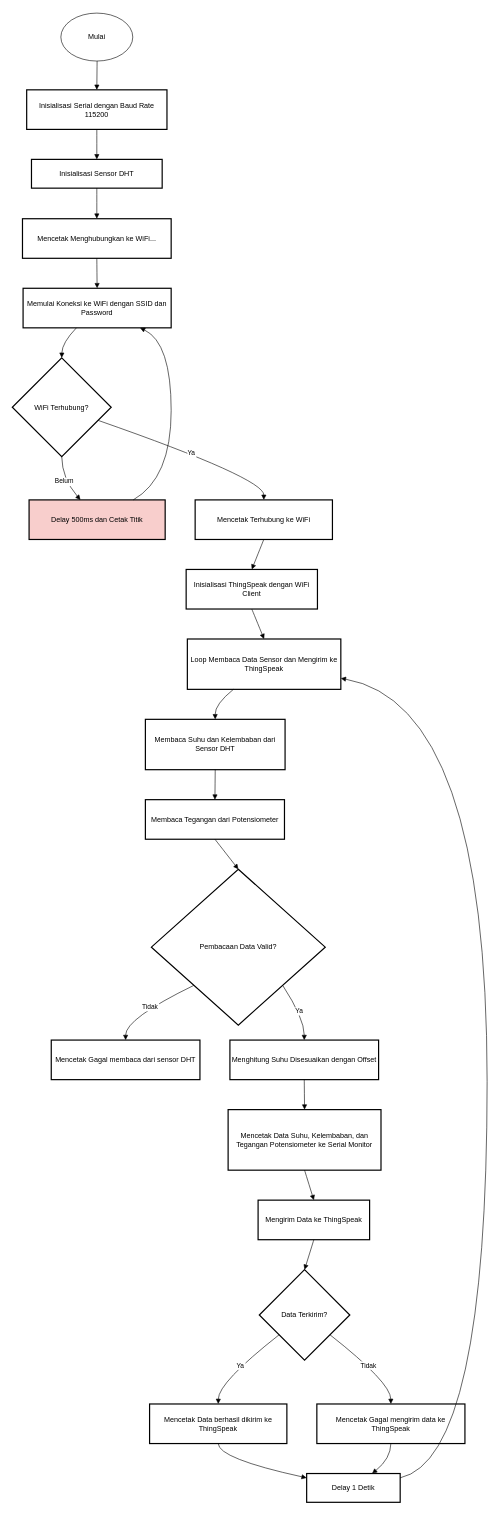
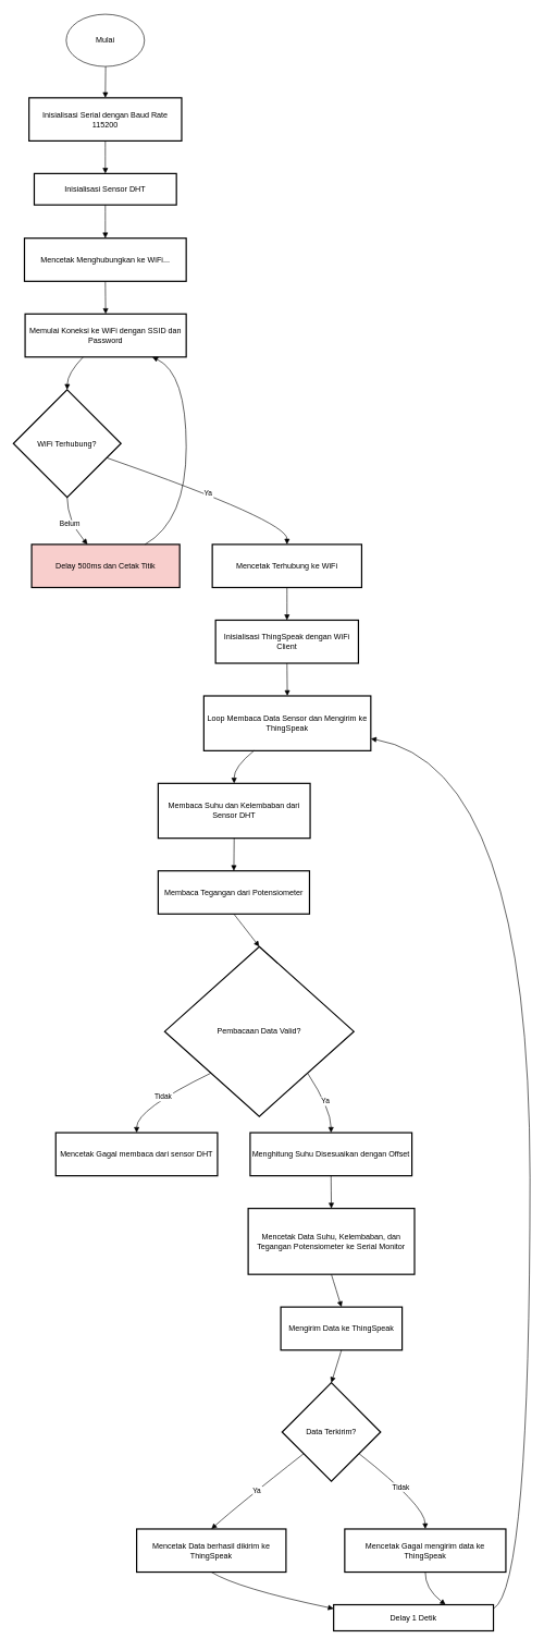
- <mxCell id="9" value="Inisialisasi ThingSpeak dengan WiFi Client" style="whiteSpace=wrap;strokeWidth=2;" vertex="1" parent="1"><mxGeometry x="310" y="948" width="219" height="66" as="geometry" /></mxCell>
+ <mxCell id="9" value="Inisialisasi ThingSpeak dengan WiFi Client" style="whiteSpace=wrap;strokeWidth=2;" vertex="1" parent="1"><mxGeometry x="330" y="948" width="219" height="66" as="geometry" /></mxCell>
- <mxCell id="19" value="Mencetak Data berhasil dikirim ke ThingSpeak" style="whiteSpace=wrap;strokeWidth=2;" vertex="1" parent="1"><mxGeometry x="249" y="2340" width="229" height="66" as="geometry" /></mxCell>
+ <mxCell id="19" value="Mencetak Data berhasil dikirim ke ThingSpeak" style="whiteSpace=wrap;strokeWidth=2;" vertex="1" parent="1"><mxGeometry x="209" y="2340" width="229" height="66" as="geometry" /></mxCell>
- <mxCell id="21" value="Delay 1 Detik" style="whiteSpace=wrap;strokeWidth=2;" vertex="1" parent="1"><mxGeometry x="511" y="2456" width="156" height="48" as="geometry" /></mxCell>
+ <mxCell id="21" value="Delay 1 Detik" style="whiteSpace=wrap;strokeWidth=2;" vertex="1" parent="1"><mxGeometry x="511" y="2456" width="245" height="40" as="geometry" /></mxCell>
